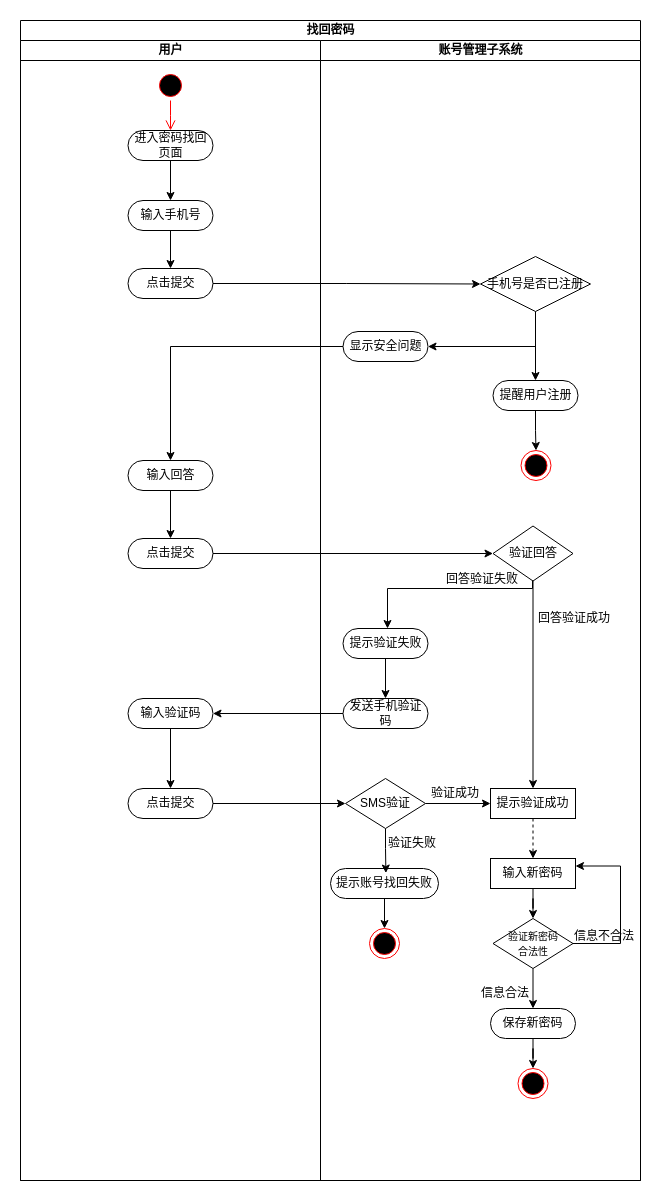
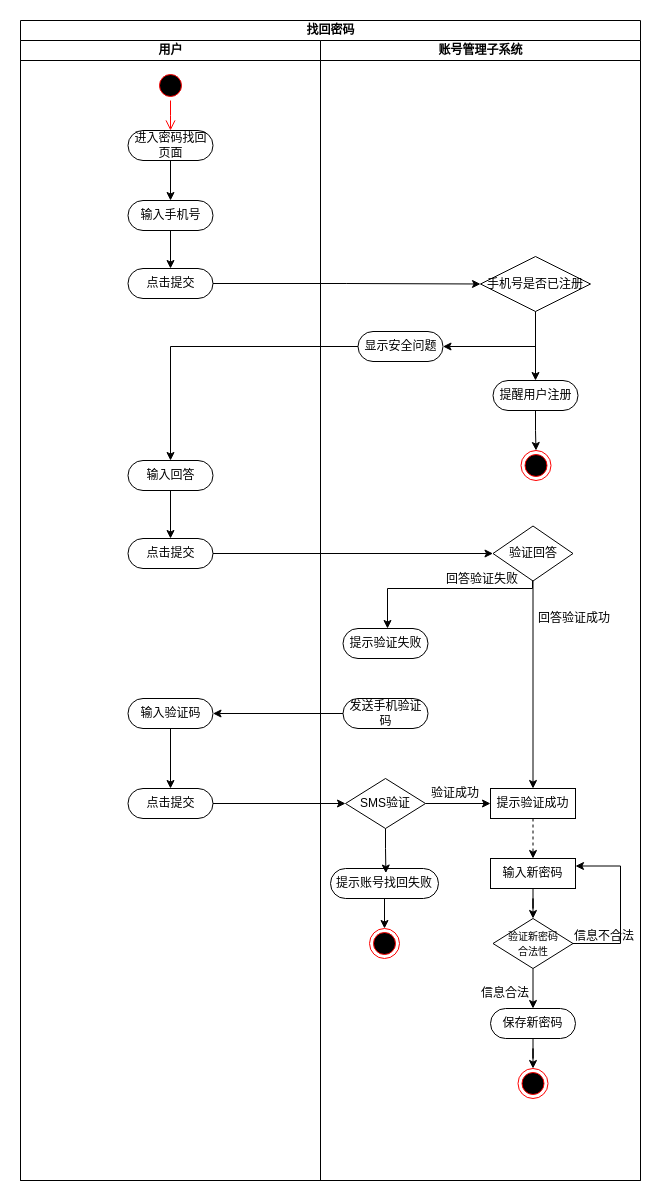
- <mxCell id="48" value="显示安全问题" style="rounded=1;whiteSpace=wrap;html=1;shadow=0;comic=0;labelBackgroundColor=none;strokeWidth=1;fontFamily=Verdana;fontSize=12;align=center;arcSize=50;" vertex="1" parent="7"><mxGeometry x="22.5" y="291" width="85" height="30" as="geometry" /></mxCell>
+ <mxCell id="48" value="显示安全问题" style="rounded=1;whiteSpace=wrap;html=1;shadow=0;comic=0;labelBackgroundColor=none;strokeWidth=1;fontFamily=Verdana;fontSize=12;align=center;arcSize=50;" vertex="1" parent="7"><mxGeometry x="37.5" y="291" width="85" height="30" as="geometry" /></mxCell>
- <mxCell id="31" style="edgeStyle=orthogonalEdgeStyle;rounded=0;orthogonalLoop=1;jettySize=auto;html=1;exitX=0.5;exitY=1;exitDx=0;exitDy=0;entryX=0.5;entryY=0;entryDx=0;entryDy=0;" parent="7" source="32" target="37" edge="1"><mxGeometry relative="1" as="geometry" /></mxCell>
- <mxCell id="42" value="验证失败" style="text;html=1;strokeColor=none;fillColor=none;align=center;verticalAlign=middle;whiteSpace=wrap;rounded=0;" parent="7" vertex="1"><mxGeometry x="61.5" y="788" width="60" height="30" as="geometry" /></mxCell>
